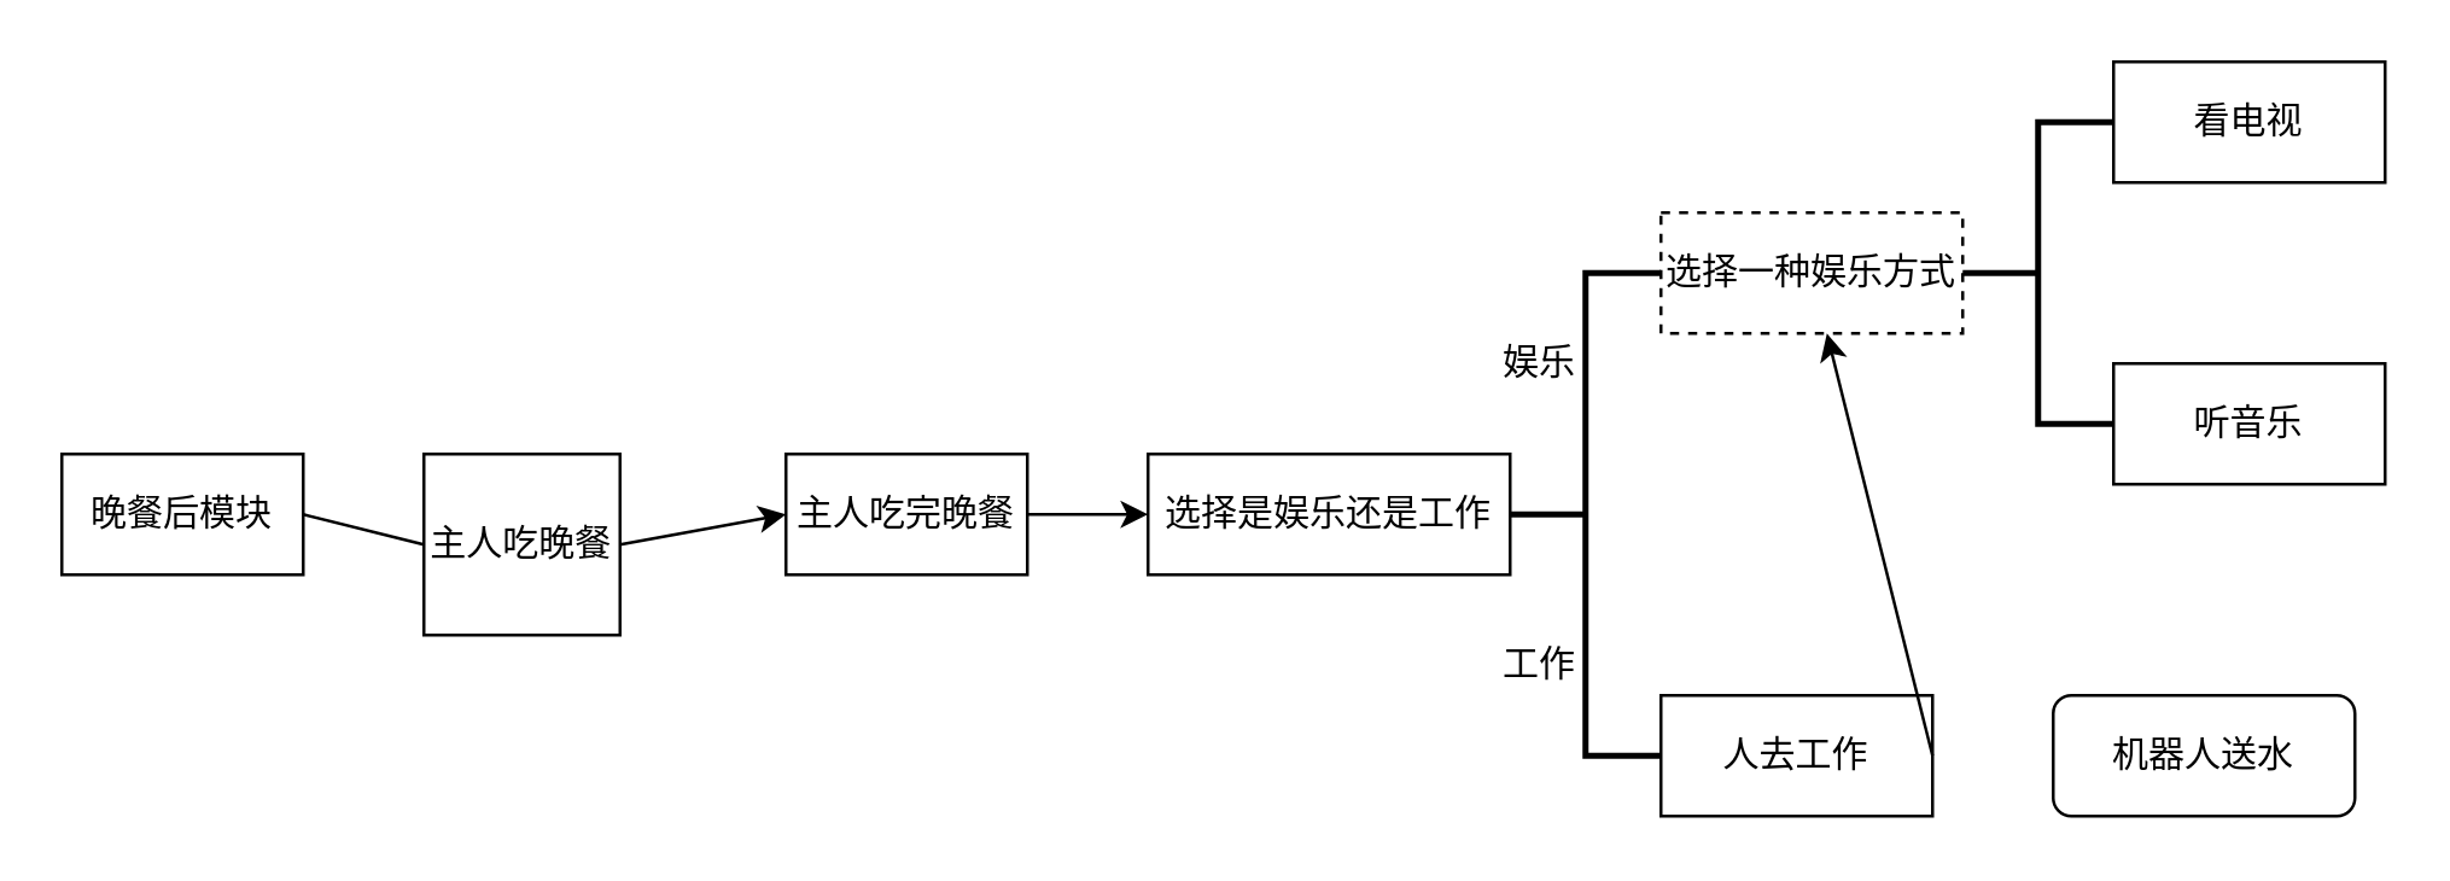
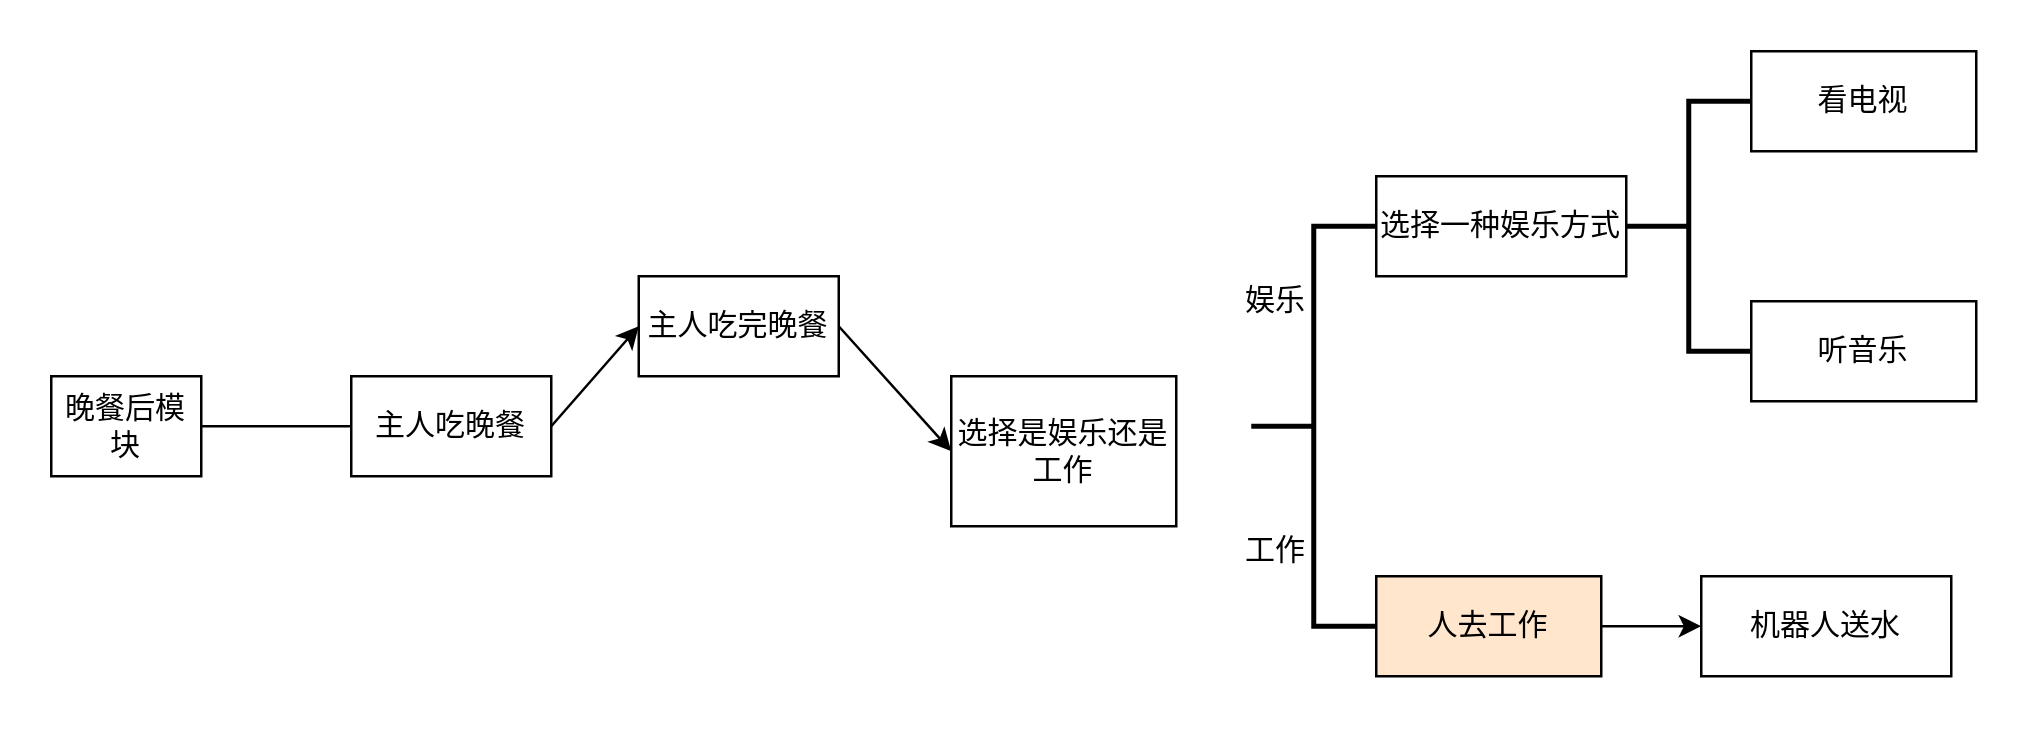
- <mxCell id="9" value="选择一种娱乐方式" style="rounded=0;whiteSpace=wrap;html=1;dashed=1;" vertex="1" parent="1"><mxGeometry x="550" y="70" width="100" height="40" as="geometry" /></mxCell>
+ <mxCell id="9" value="选择一种娱乐方式" style="rounded=0;whiteSpace=wrap;html=1;" vertex="1" parent="1"><mxGeometry x="550" y="70" width="100" height="40" as="geometry" /></mxCell>
- <mxCell id="2" value="晚餐后模块" style="rounded=0;whiteSpace=wrap;html=1;" parent="1" vertex="1"><mxGeometry x="20" y="150" width="80" height="40" as="geometry" /></mxCell>
+ <mxCell id="2" value="晚餐后模块" style="rounded=0;whiteSpace=wrap;html=1;" parent="1" vertex="1"><mxGeometry x="20" y="150" width="60" height="40" as="geometry" /></mxCell>
- <mxCell id="4" value="主人吃完晚餐" style="rounded=0;whiteSpace=wrap;html=1;" parent="1" vertex="1"><mxGeometry x="260" y="150" width="80" height="40" as="geometry" /></mxCell>
+ <mxCell id="4" value="主人吃完晚餐" style="rounded=0;whiteSpace=wrap;html=1;" parent="1" vertex="1"><mxGeometry x="255" y="110" width="80" height="40" as="geometry" /></mxCell>
- <mxCell id="5" value="选择是娱乐还是工作" style="rounded=0;whiteSpace=wrap;html=1;" vertex="1" parent="1"><mxGeometry x="380" y="150" width="120" height="40" as="geometry" /></mxCell>
+ <mxCell id="5" value="选择是娱乐还是工作" style="rounded=0;whiteSpace=wrap;html=1;" vertex="1" parent="1"><mxGeometry x="380" y="150" width="90" height="60" as="geometry" /></mxCell>
- <mxCell id="3" value="主人吃晚餐" style="rounded=0;whiteSpace=wrap;html=1;" parent="1" vertex="1"><mxGeometry x="140" y="150" width="65" height="60" as="geometry" /></mxCell>
+ <mxCell id="3" value="主人吃晚餐" style="rounded=0;whiteSpace=wrap;html=1;" parent="1" vertex="1"><mxGeometry x="140" y="150" width="80" height="40" as="geometry" /></mxCell>
- <mxCell id="15" value="" style="endArrow=classic;html=1;exitX=1;exitY=0.5;exitDx=0;exitDy=0;" edge="1" source="10" target="9" parent="1"><mxGeometry width="50" height="50" relative="1" as="geometry"><mxPoint x="610" y="160" as="sourcePoint" /><mxPoint x="660" y="110" as="targetPoint" /></mxGeometry></mxCell>
+ <mxCell id="15" value="" style="endArrow=classic;html=1;exitX=1;exitY=0.5;exitDx=0;exitDy=0;entryX=0;entryY=0.5;entryDx=0;entryDy=0;" edge="1" source="10" target="11" parent="1"><mxGeometry width="50" height="50" relative="1" as="geometry"><mxPoint x="610" y="160" as="sourcePoint" /><mxPoint x="660" y="110" as="targetPoint" /></mxGeometry></mxCell>
- <mxCell id="10" value="人去工作" style="rounded=0;whiteSpace=wrap;html=1;" vertex="1" parent="1"><mxGeometry x="550" y="230" width="90" height="40" as="geometry" /></mxCell>
+ <mxCell id="10" value="人去工作" style="rounded=0;whiteSpace=wrap;html=1;fillColor=#ffe6cc;" vertex="1" parent="1"><mxGeometry x="550" y="230" width="90" height="40" as="geometry" /></mxCell>
- <mxCell id="11" value="机器人送水" style="whiteSpace=wrap;html=1;rounded=1;" vertex="1" parent="1"><mxGeometry x="680" y="230" width="100" height="40" as="geometry" /></mxCell>
+ <mxCell id="11" value="机器人送水" style="rounded=0;whiteSpace=wrap;html=1;" vertex="1" parent="1"><mxGeometry x="680" y="230" width="100" height="40" as="geometry" /></mxCell>
